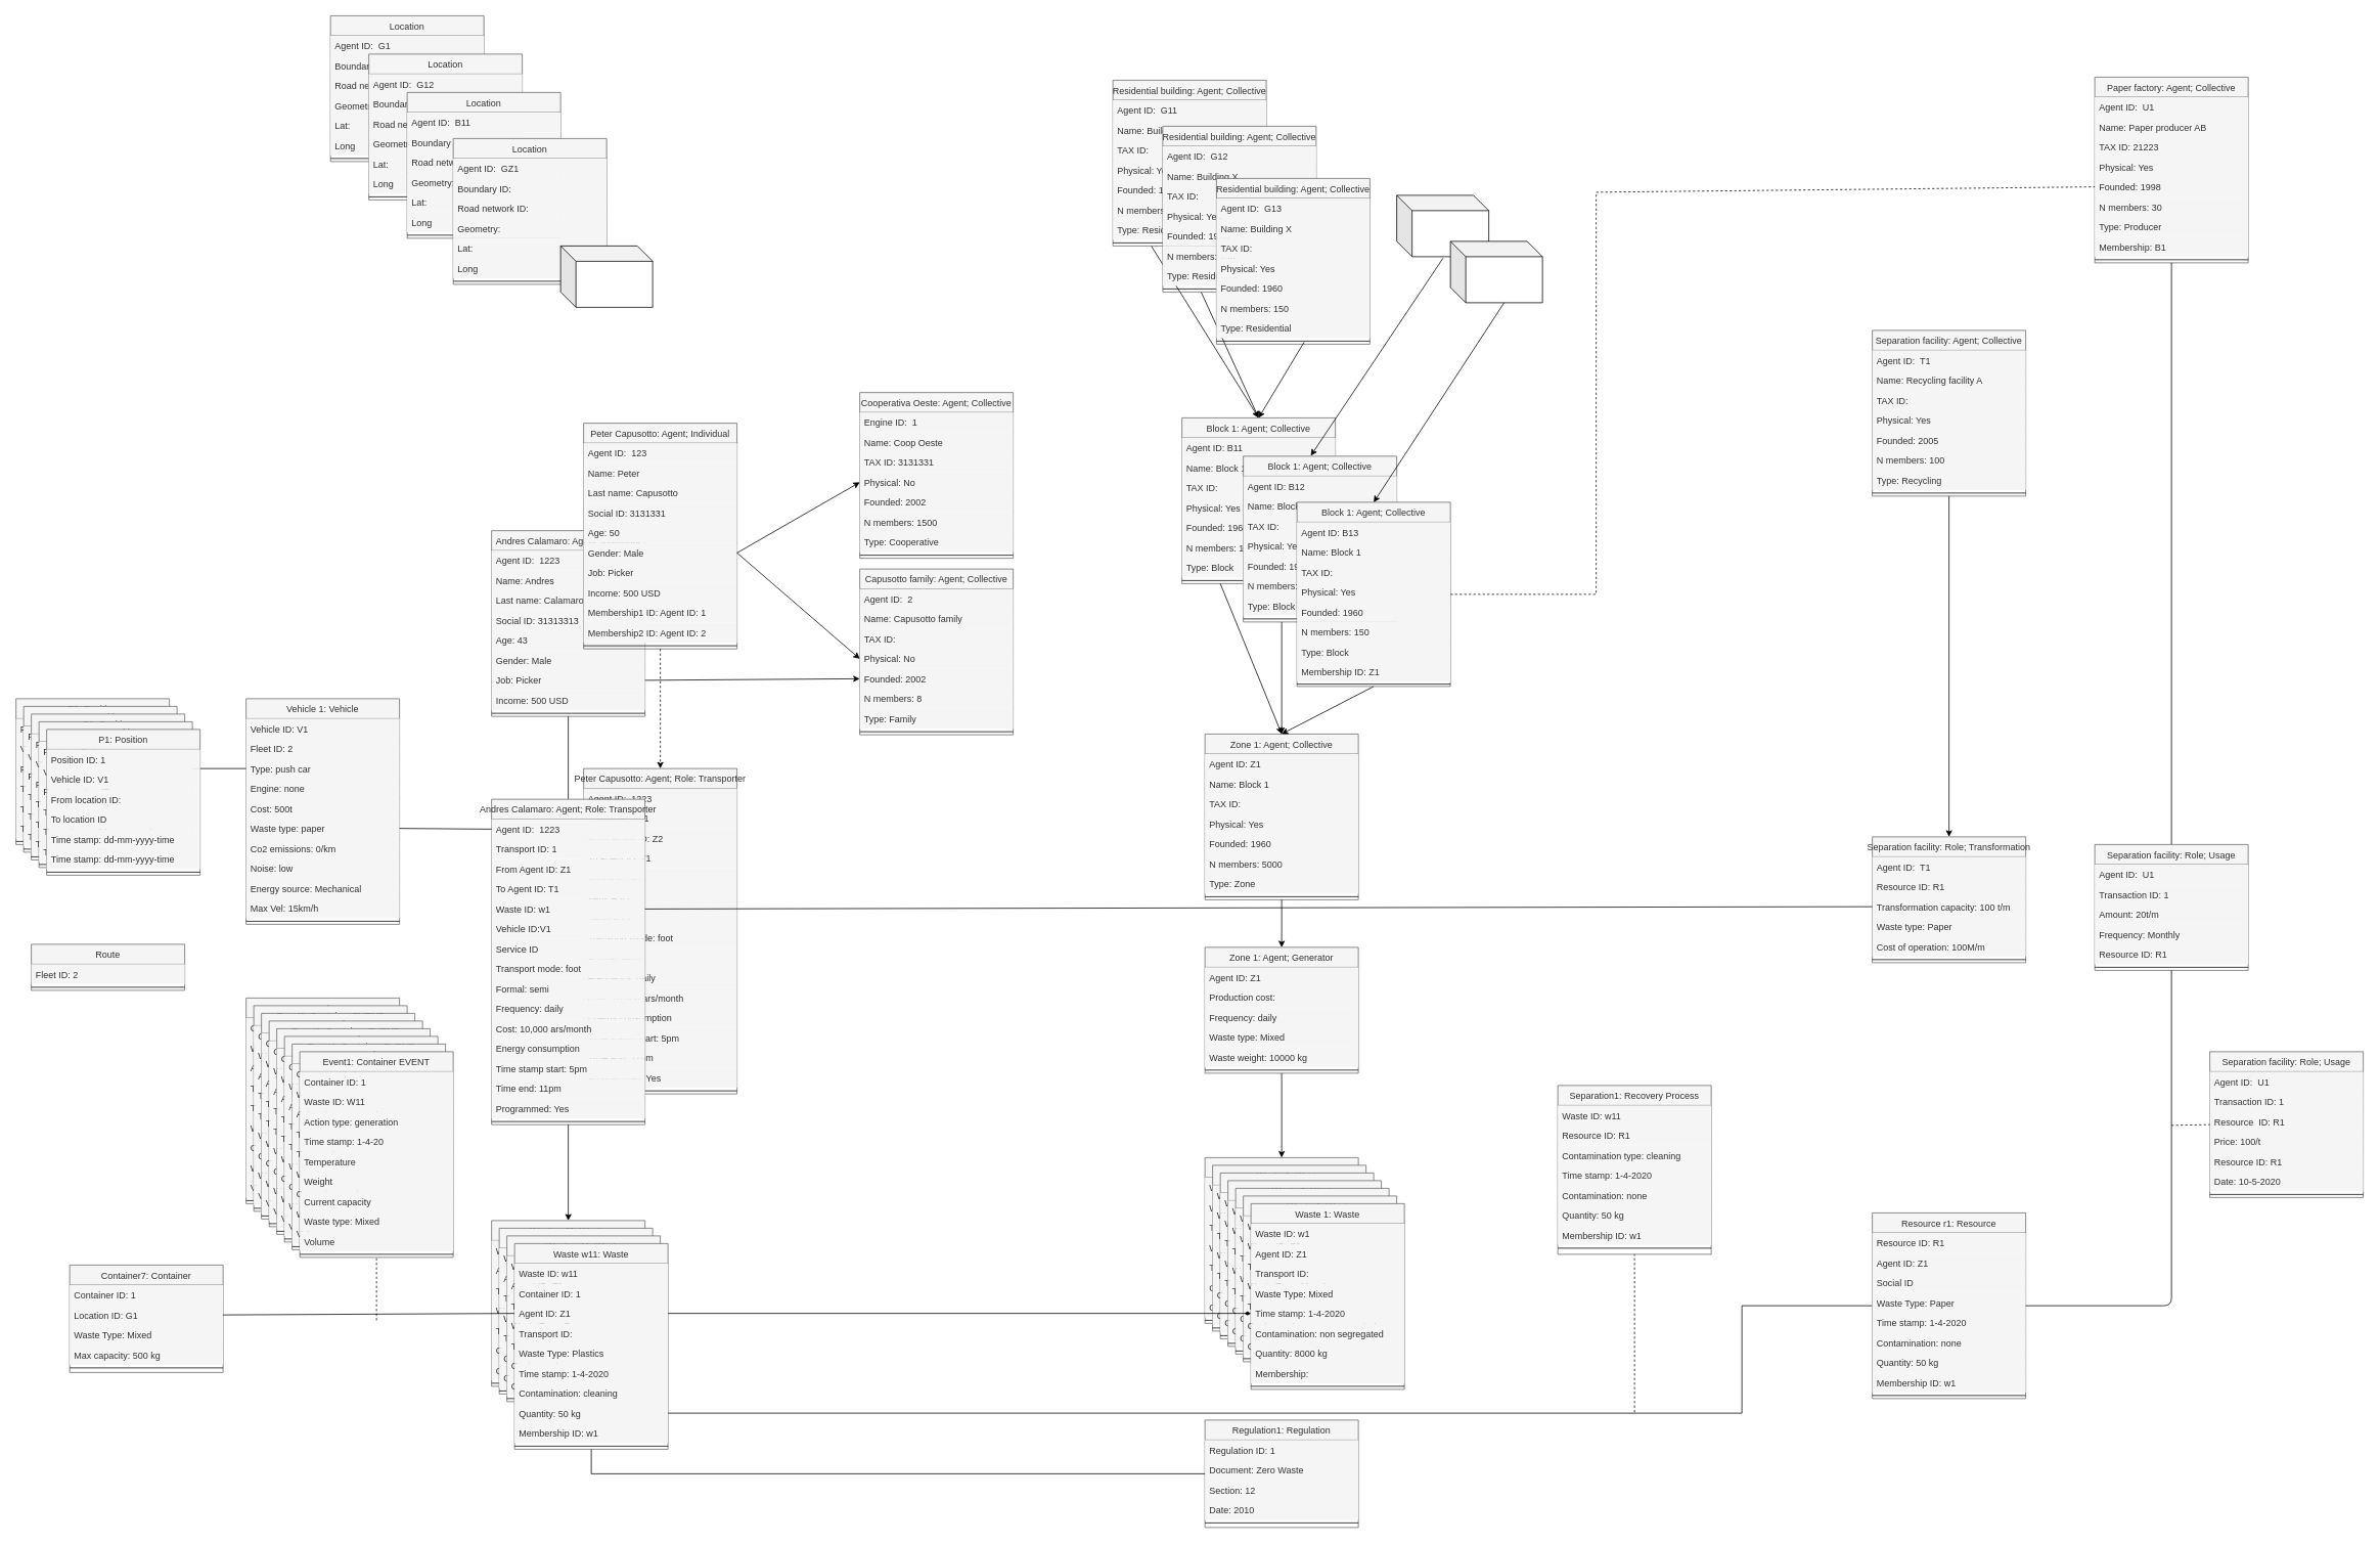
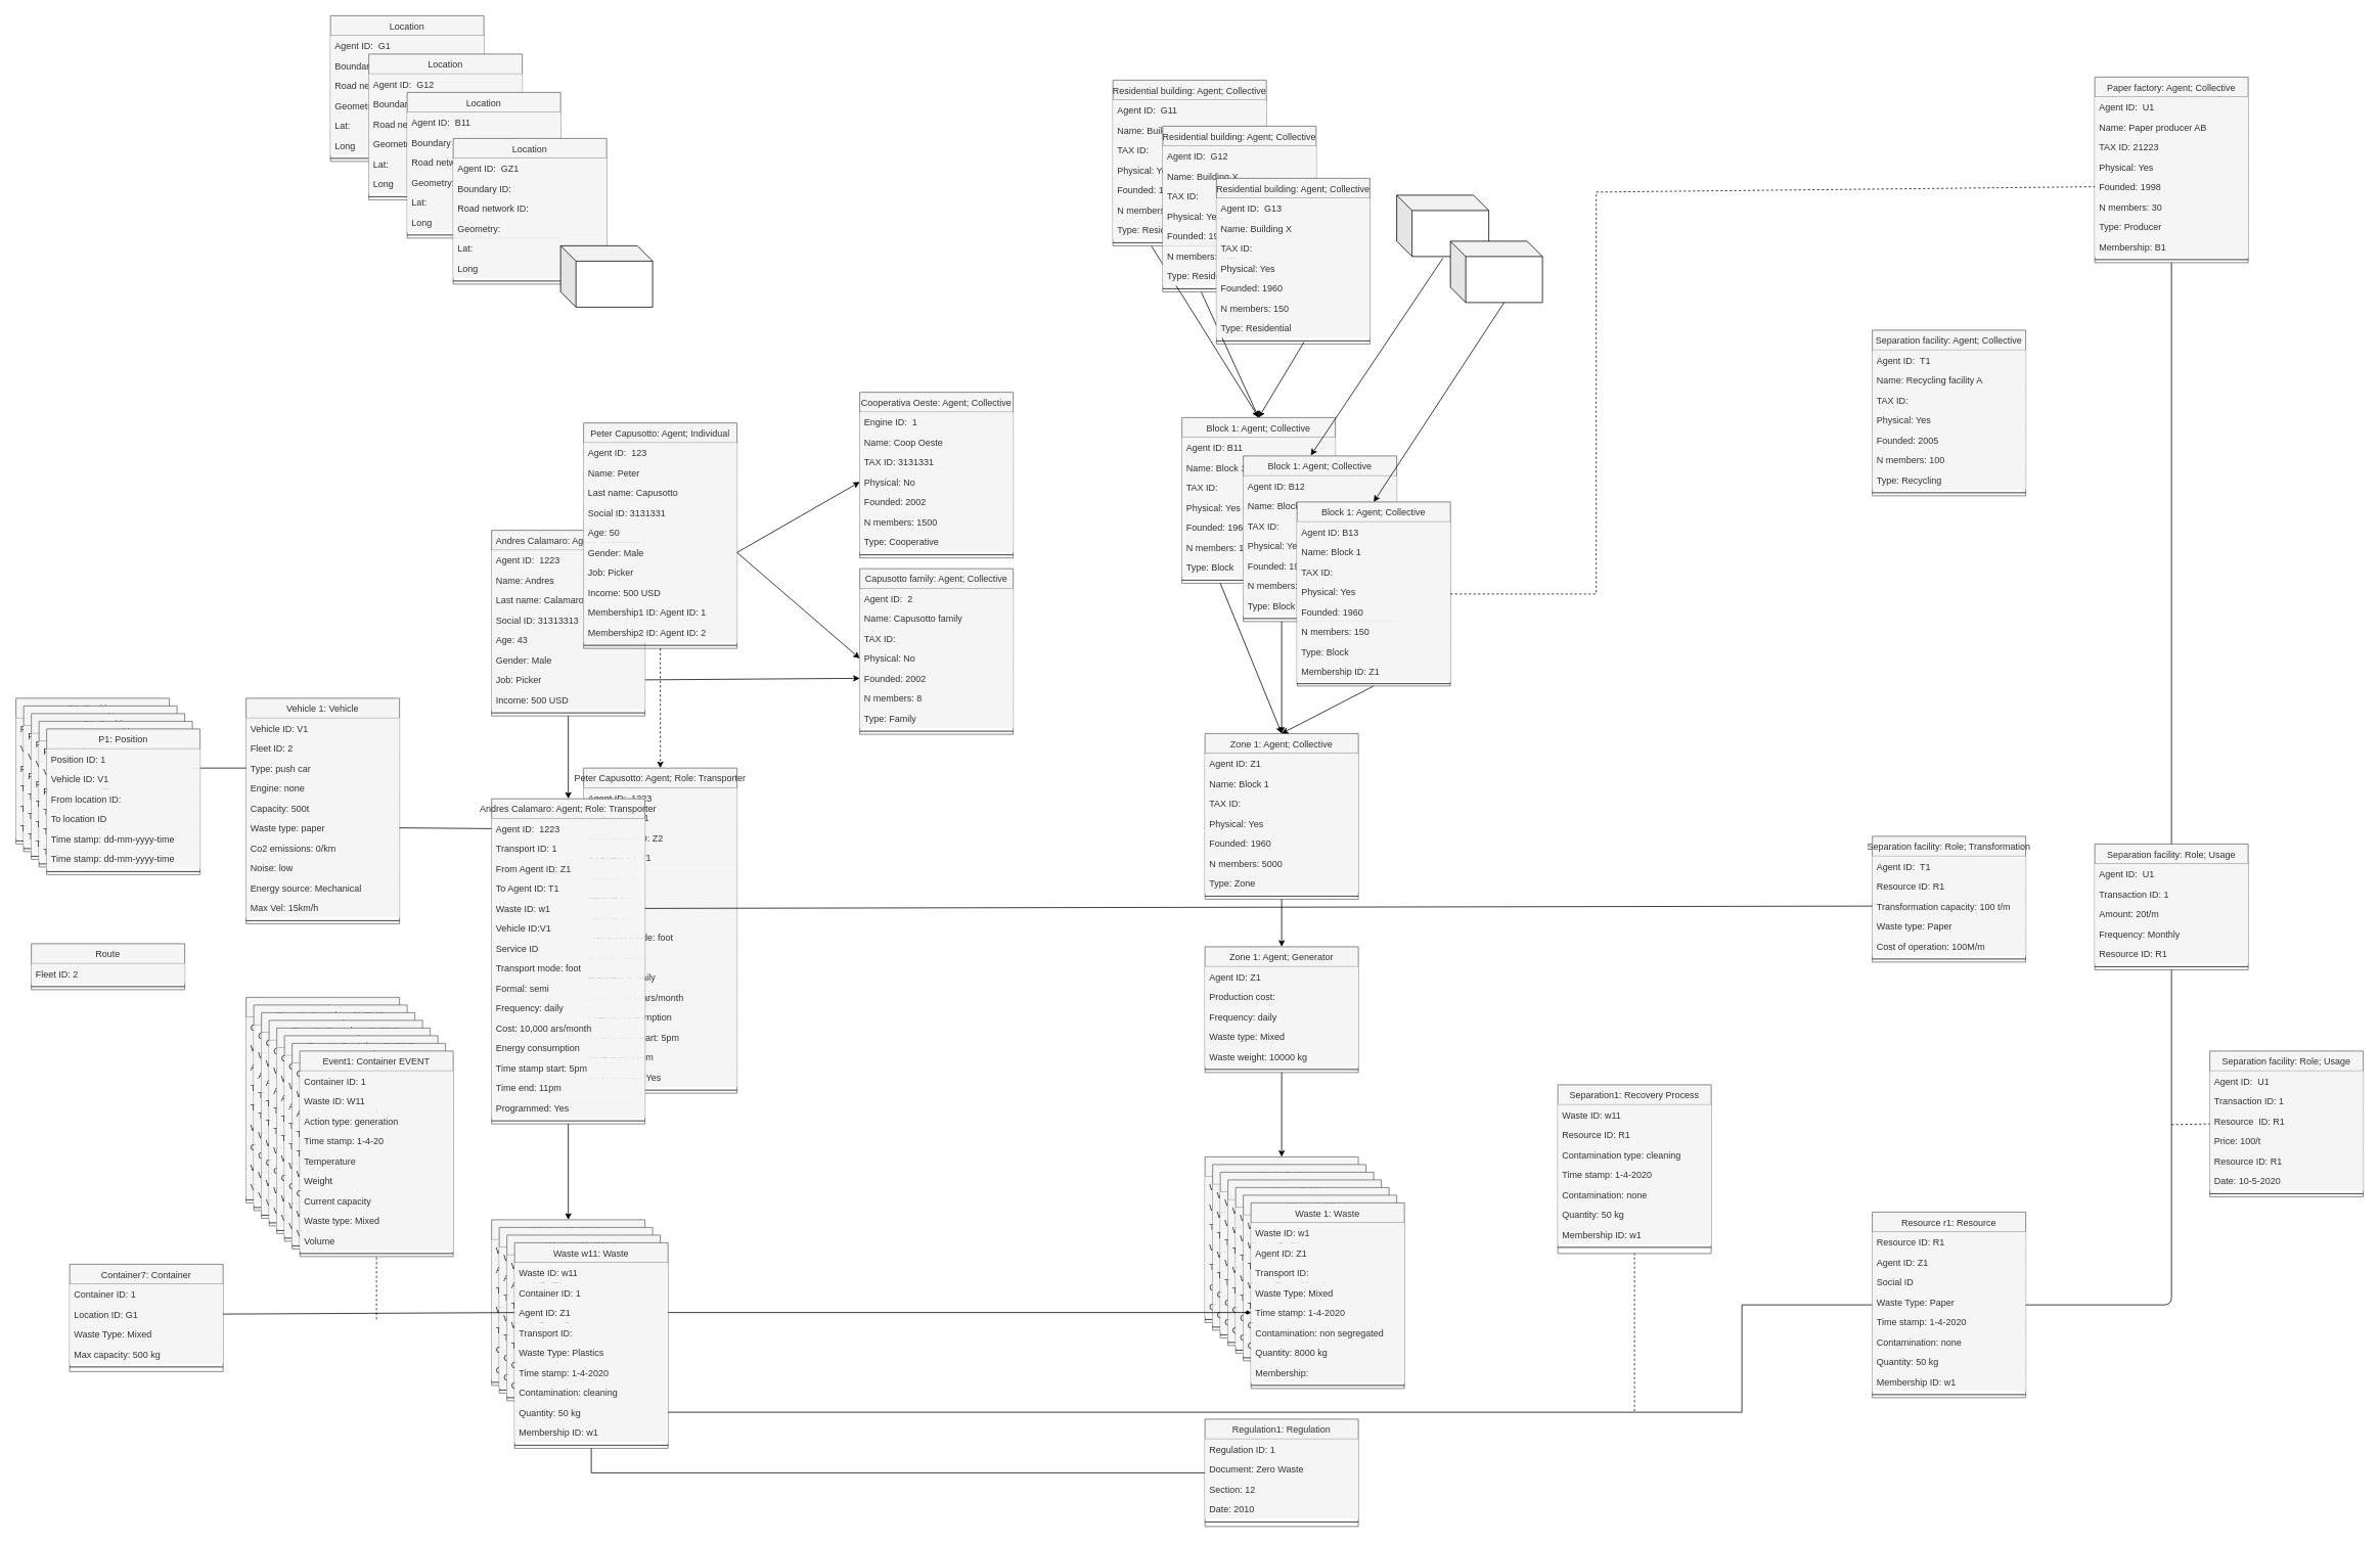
- <mxCell id="317" value="" style="endArrow=classic;html=1;exitX=0.5;exitY=1;exitDx=0;exitDy=0;entryX=0.5;entryY=0;entryDx=0;entryDy=0;" edge="1" parent="1" source="301" target="310"><mxGeometry width="50" height="50" relative="1" as="geometry"><mxPoint x="3150" y="580" as="sourcePoint" /><mxPoint x="3200" y="530" as="targetPoint" /></mxGeometry></mxCell>
- <mxCell id="64" value="" style="endArrow=none;html=1;exitX=0.5;exitY=1;exitDx=0;exitDy=0;entryX=0.5;entryY=0;entryDx=0;entryDy=0;" parent="1" source="21" target="99" edge="1"><mxGeometry width="50" height="50" relative="1" as="geometry"><mxPoint x="1220" y="1111" as="sourcePoint" /><mxPoint x="1270" y="1061" as="targetPoint" /></mxGeometry></mxCell>
+ <mxCell id="64" value="" style="endArrow=classic;html=1;exitX=0.5;exitY=1;exitDx=0;exitDy=0;entryX=0.5;entryY=0;entryDx=0;entryDy=0;" parent="1" source="21" target="99" edge="1"><mxGeometry width="50" height="50" relative="1" as="geometry"><mxPoint x="1220" y="1111" as="sourcePoint" /><mxPoint x="1270" y="1061" as="targetPoint" /></mxGeometry></mxCell>
- <mxCell id="477" value="Cost: 500t" style="text;align=left;verticalAlign=top;spacingLeft=4;spacingRight=4;overflow=hidden;rotatable=0;points=[[0,0.5],[1,0.5]];portConstraint=eastwest;fillColor=#f5f5f5;fontColor=#333333;" vertex="1" parent="472"><mxGeometry y="130" width="200" height="26" as="geometry" /></mxCell>
+ <mxCell id="477" value="Capacity: 500t" style="text;align=left;verticalAlign=top;spacingLeft=4;spacingRight=4;overflow=hidden;rotatable=0;points=[[0,0.5],[1,0.5]];portConstraint=eastwest;fillColor=#f5f5f5;fontColor=#333333;" vertex="1" parent="472"><mxGeometry y="130" width="200" height="26" as="geometry" /></mxCell>
